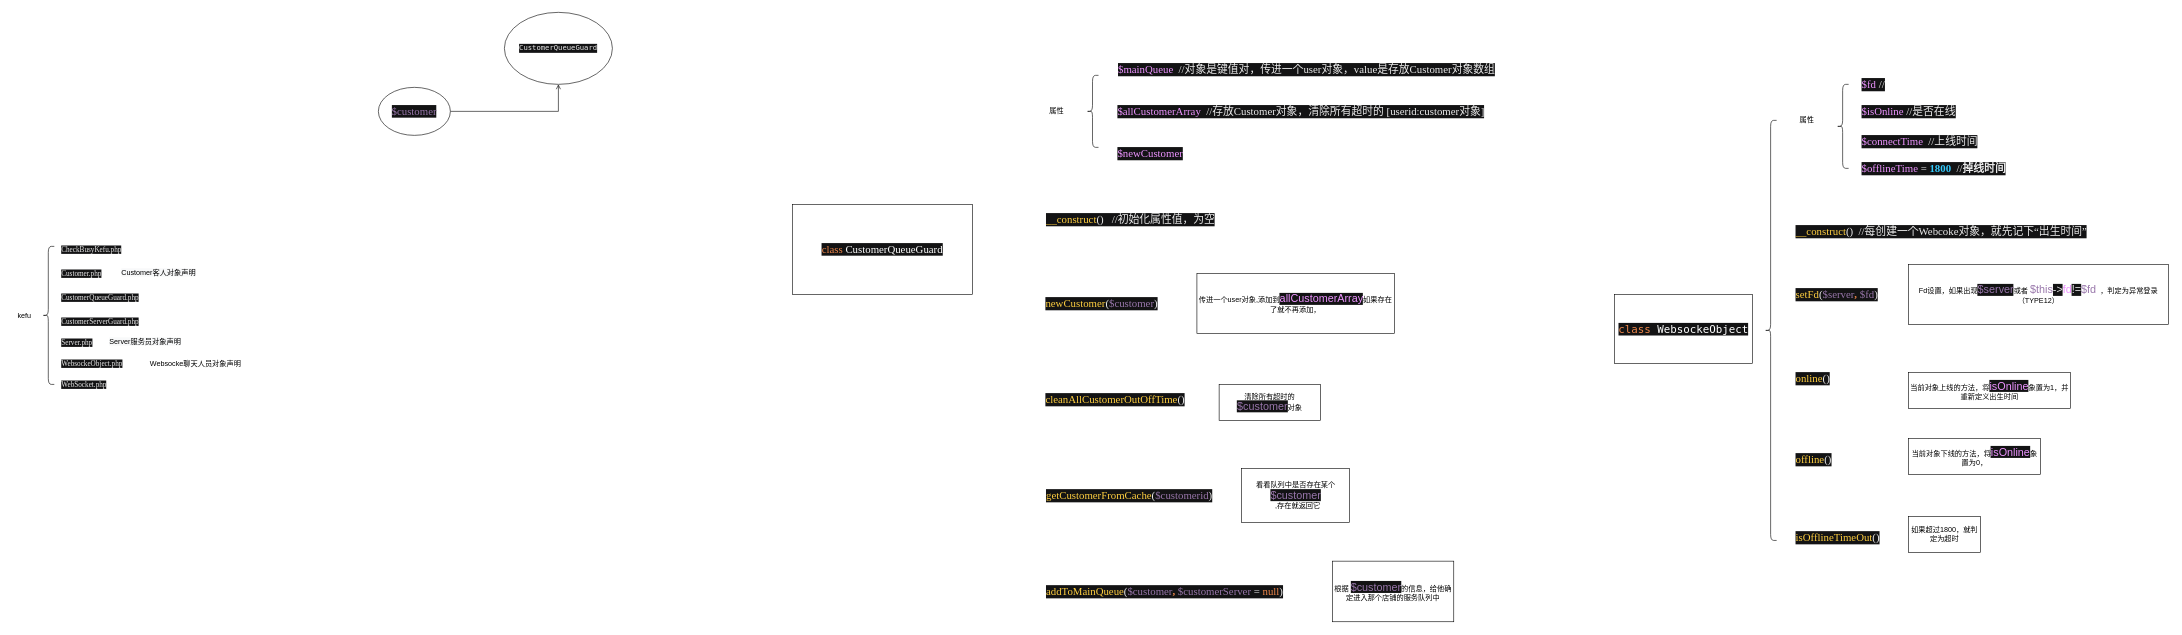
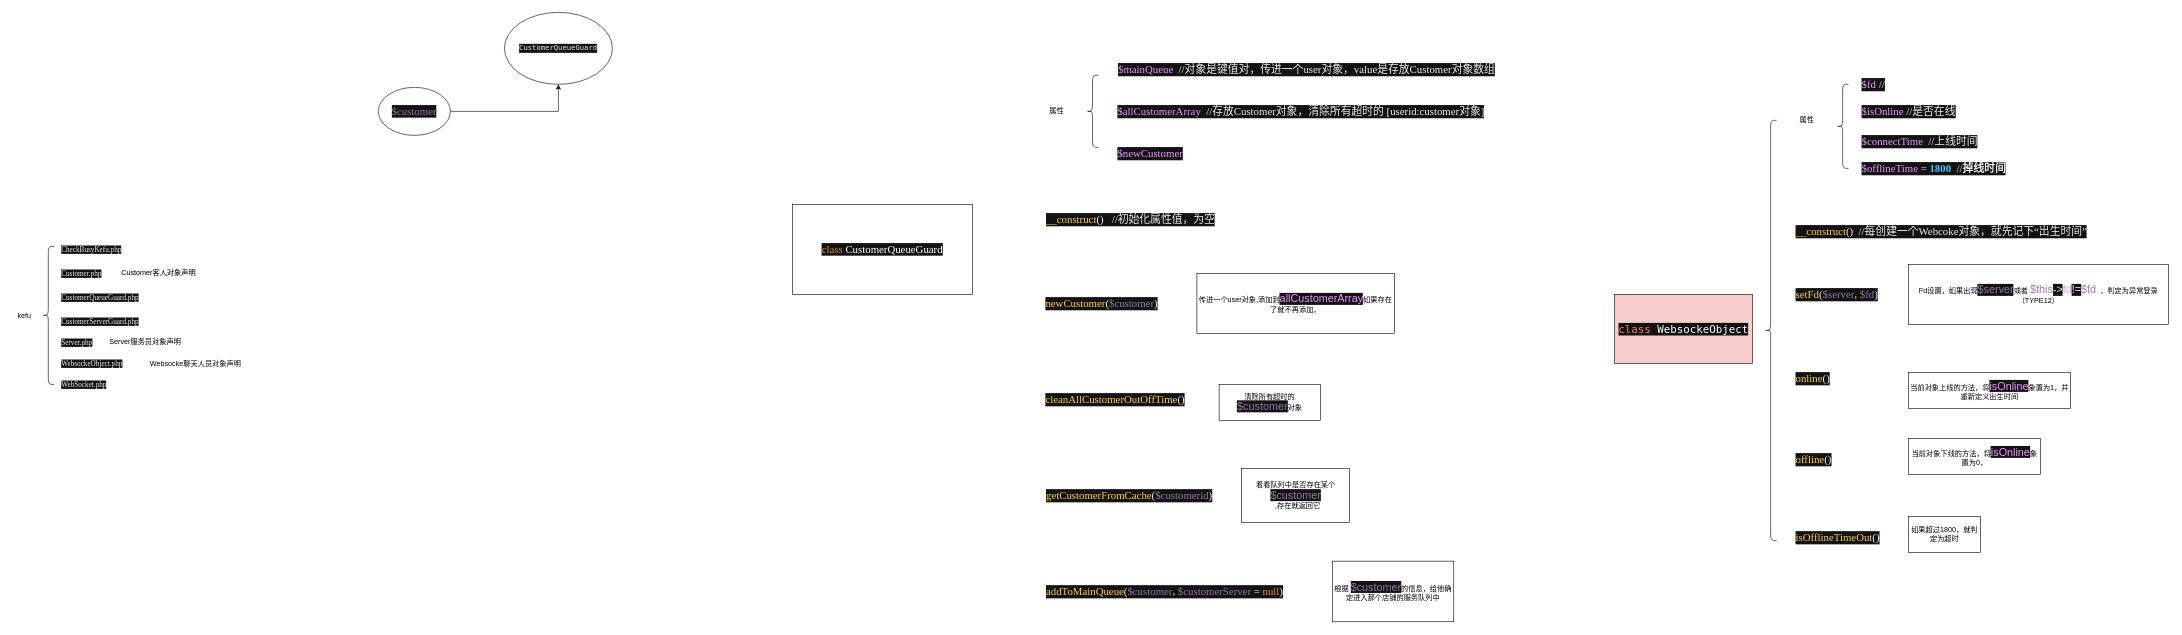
- <mxCell id="30" style="edgeStyle=orthogonalEdgeStyle;rounded=0;orthogonalLoop=1;jettySize=auto;html=1;endArrow=open;" edge="1" parent="1" source="31" target="32"><mxGeometry relative="1" as="geometry" /></mxCell>
+ <mxCell id="30" style="edgeStyle=orthogonalEdgeStyle;rounded=0;orthogonalLoop=1;jettySize=auto;html=1;" edge="1" parent="1" source="31" target="32"><mxGeometry relative="1" as="geometry" /></mxCell>
- <mxCell id="13" value="&lt;pre style=&quot;background-color: #131314 ; color: #ebebeb ; font-family: &amp;#34;宋体&amp;#34; ; font-size: 13.5pt&quot;&gt;&lt;pre style=&quot;font-size: 13.5pt&quot;&gt;&lt;span style=&quot;color: #ed864a&quot;&gt;class &lt;/span&gt;&lt;span style=&quot;color: #ffffff&quot;&gt;WebsockeObject&lt;/span&gt;&lt;/pre&gt;&lt;/pre&gt;" style="whiteSpace=wrap;html=1;" vertex="1" parent="1"><mxGeometry x="2690" y="490" width="230" height="115" as="geometry" /></mxCell>
+ <mxCell id="13" value="&lt;pre style=&quot;background-color: #131314 ; color: #ebebeb ; font-family: &amp;#34;宋体&amp;#34; ; font-size: 13.5pt&quot;&gt;&lt;pre style=&quot;font-size: 13.5pt&quot;&gt;&lt;span style=&quot;color: #ed864a&quot;&gt;class &lt;/span&gt;&lt;span style=&quot;color: #ffffff&quot;&gt;WebsockeObject&lt;/span&gt;&lt;/pre&gt;&lt;/pre&gt;" style="whiteSpace=wrap;html=1;fillColor=#f8cecc;" vertex="1" parent="1"><mxGeometry x="2690" y="490" width="230" height="115" as="geometry" /></mxCell>
